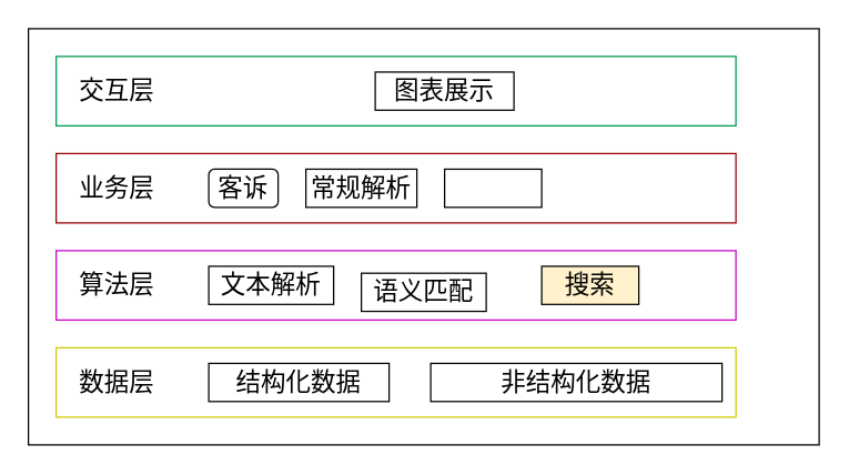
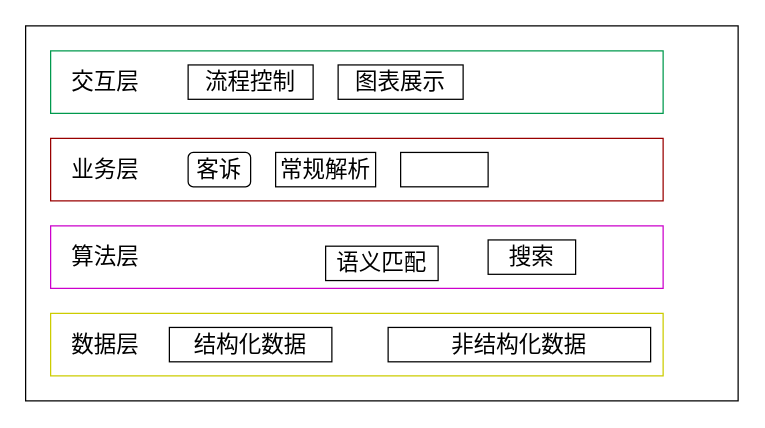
+ <mxCell id="15" value="流程控制" style="rounded=0;whiteSpace=wrap;html=1;fontSize=18;strokeColor=#000000;strokeWidth=1;" vertex="1" parent="1"><mxGeometry x="150" y="51.25" width="100" height="27.5" as="geometry" /></mxCell>
- <mxCell id="9" value="文本解析" style="rounded=0;whiteSpace=wrap;html=1;fontSize=18;strokeColor=#000000;strokeWidth=1;" vertex="1" parent="1"><mxGeometry x="150" y="191.25" width="90" height="27.5" as="geometry" /></mxCell>
- <mxCell id="11" value="搜索" style="rounded=0;whiteSpace=wrap;html=1;fontSize=18;strokeColor=#000000;strokeWidth=1;fillColor=#fff2cc;" vertex="1" parent="1"><mxGeometry x="390" y="191.25" width="70" height="27.5" as="geometry" /></mxCell>
+ <mxCell id="11" value="搜索" style="rounded=0;whiteSpace=wrap;html=1;fontSize=18;strokeColor=#000000;strokeWidth=1;" vertex="1" parent="1"><mxGeometry x="390" y="191.25" width="70" height="27.5" as="geometry" /></mxCell>
- <mxCell id="7" value="结构化数据" style="rounded=0;whiteSpace=wrap;html=1;fontSize=18;strokeColor=#000000;strokeWidth=1;" vertex="1" parent="1"><mxGeometry x="150" y="261.25" width="130" height="27.5" as="geometry" /></mxCell>
+ <mxCell id="7" value="结构化数据" style="rounded=0;whiteSpace=wrap;html=1;fontSize=18;strokeColor=#000000;strokeWidth=1;" vertex="1" parent="1"><mxGeometry x="135" y="261.25" width="130" height="27.5" as="geometry" /></mxCell>
